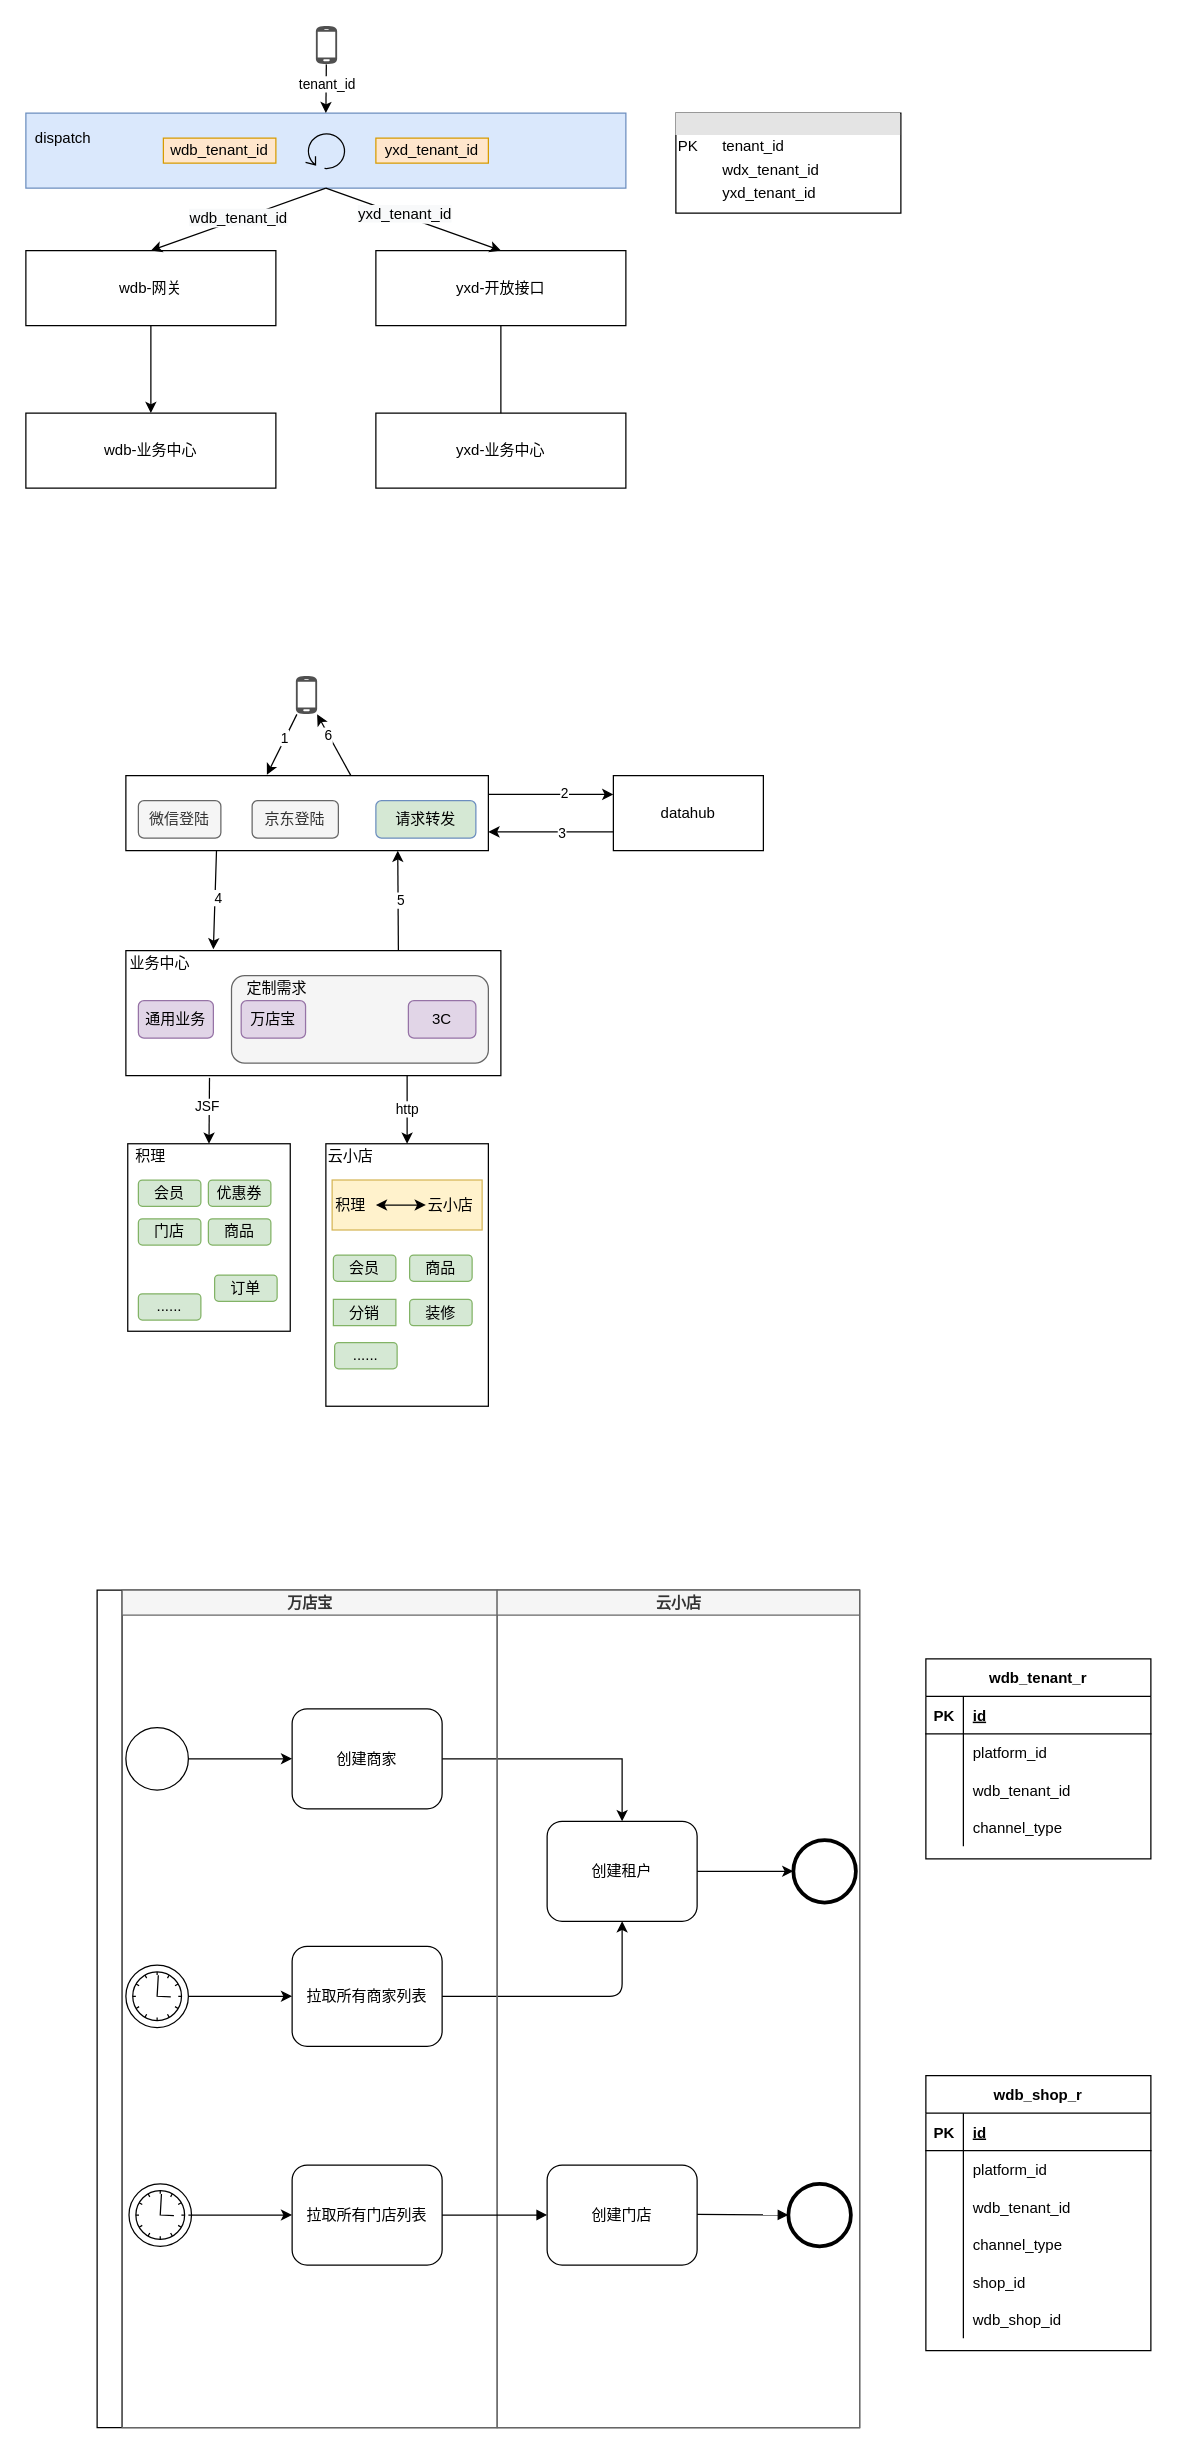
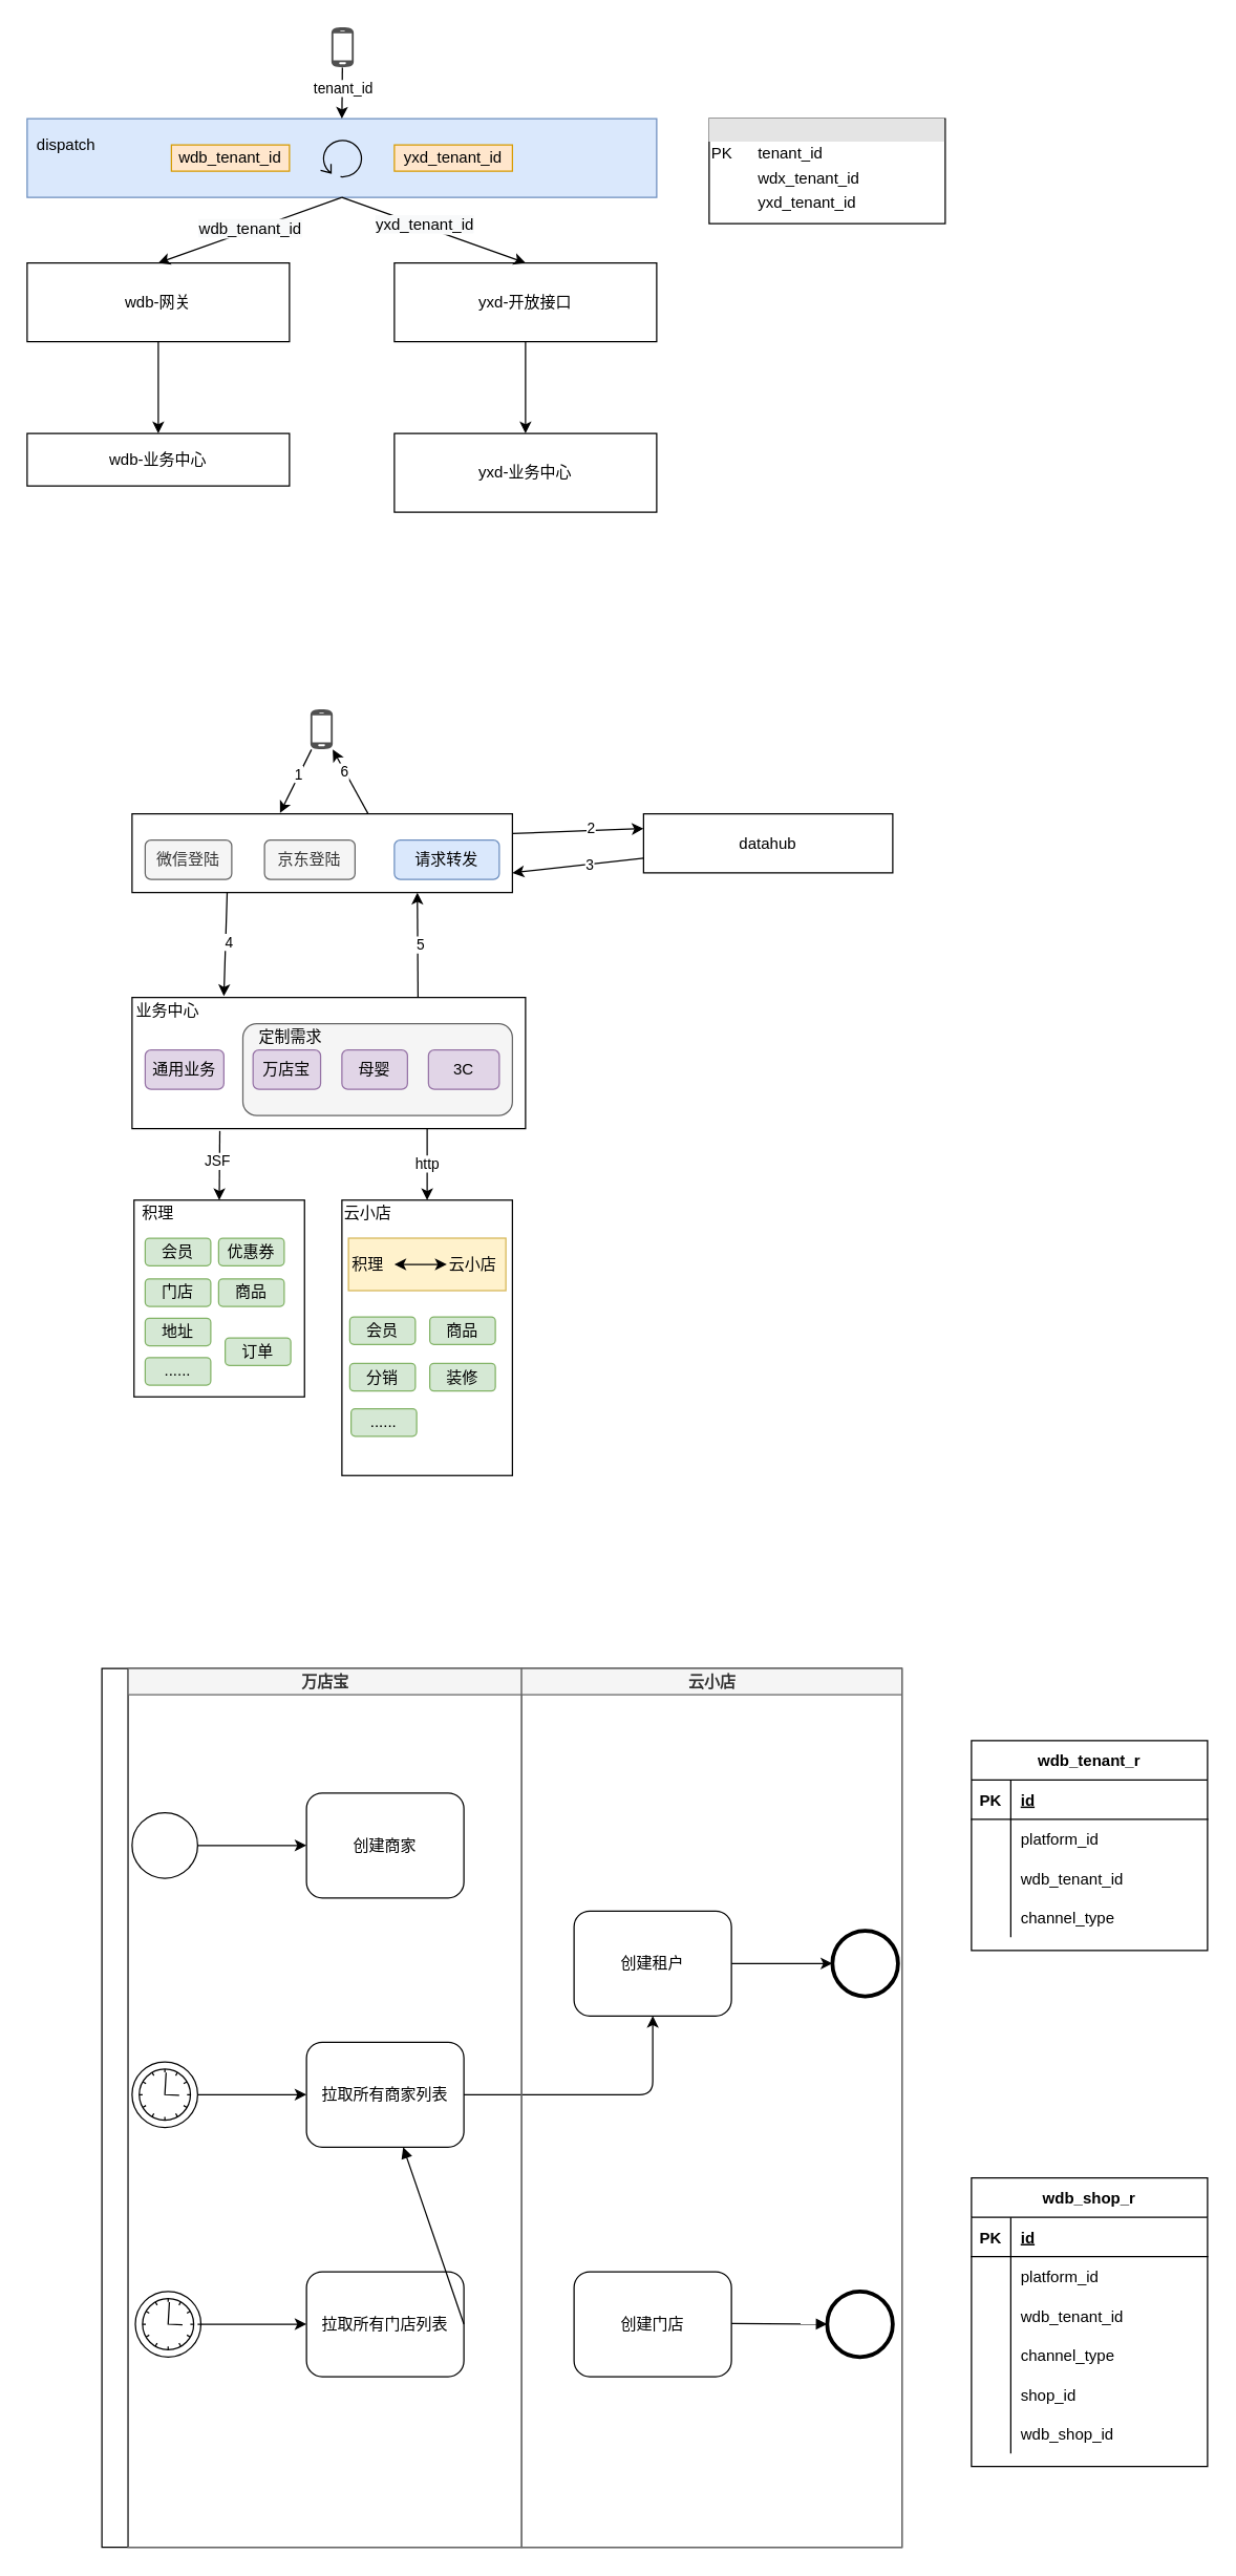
- <mxCell id="14" value="" style="endArrow=none;html=1;exitX=0.5;exitY=1;exitDx=0;exitDy=0;entryX=0.5;entryY=0;entryDx=0;entryDy=0;" parent="1" source="6" target="12" edge="1"><mxGeometry width="50" height="50" relative="1" as="geometry"><mxPoint x="400" y="280" as="sourcePoint" /><mxPoint x="280" y="300" as="targetPoint" /></mxGeometry></mxCell>
+ <mxCell id="14" value="" style="endArrow=classic;html=1;exitX=0.5;exitY=1;exitDx=0;exitDy=0;entryX=0.5;entryY=0;entryDx=0;entryDy=0;" parent="1" source="6" target="12" edge="1"><mxGeometry width="50" height="50" relative="1" as="geometry"><mxPoint x="400" y="280" as="sourcePoint" /><mxPoint x="280" y="300" as="targetPoint" /></mxGeometry></mxCell>
- <mxCell id="11" value="wdb-业务中心" style="rounded=0;whiteSpace=wrap;html=1;" parent="1" vertex="1"><mxGeometry x="20" y="330" width="200" height="60" as="geometry" /></mxCell>
+ <mxCell id="11" value="wdb-业务中心" style="rounded=0;whiteSpace=wrap;html=1;" parent="1" vertex="1"><mxGeometry x="20" y="330" width="200" height="40" as="geometry" /></mxCell>
- <mxCell id="28" value="datahub" style="rounded=0;whiteSpace=wrap;html=1;" parent="1" vertex="1"><mxGeometry x="490" y="620" width="120" height="60" as="geometry" /></mxCell>
+ <mxCell id="28" value="datahub" style="rounded=0;whiteSpace=wrap;html=1;" parent="1" vertex="1"><mxGeometry x="490" y="620" width="190" height="45" as="geometry" /></mxCell>
- <mxCell id="27" value="请求转发" style="rounded=1;whiteSpace=wrap;html=1;fillColor=#d5e8d4;strokeColor=#6c8ebf;" parent="1" vertex="1"><mxGeometry x="300" y="640" width="80" height="30" as="geometry" /></mxCell>
+ <mxCell id="27" value="请求转发" style="rounded=1;whiteSpace=wrap;html=1;fillColor=#dae8fc;strokeColor=#6c8ebf;" parent="1" vertex="1"><mxGeometry x="300" y="640" width="80" height="30" as="geometry" /></mxCell>
+ <mxCell id="64" value="母婴" style="rounded=1;whiteSpace=wrap;html=1;fillColor=#e1d5e7;strokeColor=#9673a6;" parent="1" vertex="1"><mxGeometry x="260" y="800" width="50" height="30" as="geometry" /></mxCell>
+ <mxCell id="48" value="地址" style="rounded=1;whiteSpace=wrap;html=1;fillColor=#d5e8d4;strokeColor=#82b366;" parent="1" vertex="1"><mxGeometry x="110" y="1004.5" width="50" height="21" as="geometry" /></mxCell>
- <mxCell id="55" value="分销" style="whiteSpace=wrap;html=1;fillColor=#d5e8d4;strokeColor=#82b366;rounded=0;" parent="1" vertex="1"><mxGeometry x="266" y="1039" width="50" height="21" as="geometry" /></mxCell>
+ <mxCell id="55" value="分销" style="rounded=1;whiteSpace=wrap;html=1;fillColor=#d5e8d4;strokeColor=#82b366;" parent="1" vertex="1"><mxGeometry x="266" y="1039" width="50" height="21" as="geometry" /></mxCell>
- <mxCell id="73" value="" style="edgeStyle=orthogonalEdgeStyle;rounded=0;orthogonalLoop=1;jettySize=auto;html=1;" edge="1" parent="1" source="74" target="76"><mxGeometry relative="1" as="geometry" /></mxCell>
- <mxCell id="91" value="" style="endArrow=block;endFill=1;endSize=6;html=1;exitX=1;exitY=0.5;exitDx=0;exitDy=0;" edge="1" parent="85" source="88" target="89"><mxGeometry width="100" relative="1" as="geometry"><mxPoint x="-10" y="405" as="sourcePoint" /><mxPoint x="90" y="405" as="targetPoint" /></mxGeometry></mxCell>
+ <mxCell id="91" value="" style="endArrow=block;endFill=1;endSize=6;html=1;exitX=1;exitY=0.5;exitDx=0;exitDy=0;" edge="1" parent="85" source="88" target="80"><mxGeometry width="100" relative="1" as="geometry"><mxPoint x="-10" y="405" as="sourcePoint" /><mxPoint x="90" y="405" as="targetPoint" /></mxGeometry></mxCell>
